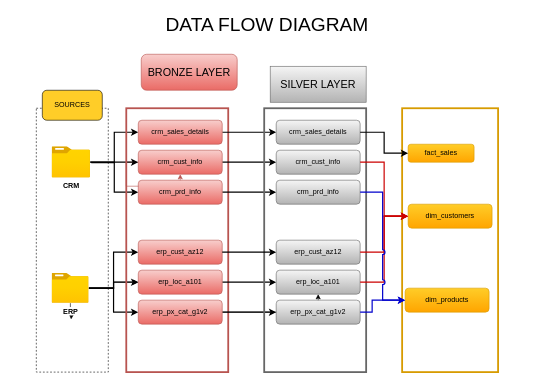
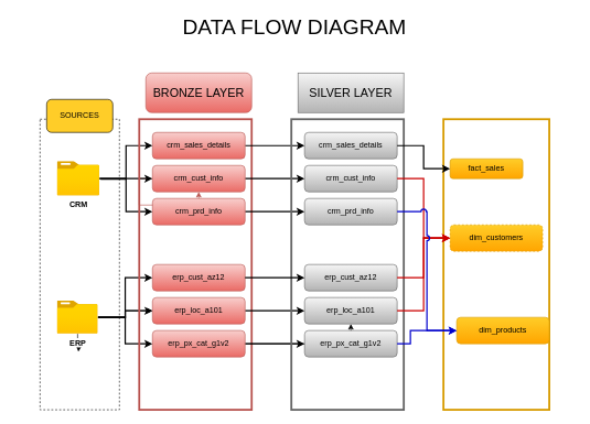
- <mxCell id="17" value="&lt;font style=&quot;font-size: 18px;&quot;&gt;BRONZE LAYER&lt;/font&gt;" style="rounded=1;whiteSpace=wrap;html=1;fillColor=#f8cecc;strokeColor=#b85450;gradientColor=#ea6b66;fontColor=#000000;" parent="1" vertex="1"><mxGeometry x="235" y="90" width="160" height="60" as="geometry" /></mxCell>
+ <mxCell id="17" value="&lt;font style=&quot;font-size: 18px;&quot;&gt;BRONZE LAYER&lt;/font&gt;" style="rounded=1;whiteSpace=wrap;html=1;fillColor=#f8cecc;strokeColor=#b85450;gradientColor=#ea6b66;fontColor=#000000;" parent="1" vertex="1"><mxGeometry x="220" y="110" width="160" height="60" as="geometry" /></mxCell>
- <mxCell id="42" value="dim_customers" style="rounded=1;whiteSpace=wrap;html=1;fillColor=#ffcd28;strokeColor=#d79b00;gradientColor=#ffa500;fontColor=#000000;" vertex="1" parent="1"><mxGeometry x="680" y="340" width="140" height="40" as="geometry" /></mxCell>
+ <mxCell id="42" value="dim_customers" style="rounded=1;whiteSpace=wrap;html=1;fillColor=#ffcd28;strokeColor=#d79b00;gradientColor=#ffa500;fontColor=#000000;dashed=1;" vertex="1" parent="1"><mxGeometry x="680" y="340" width="140" height="40" as="geometry" /></mxCell>
- <mxCell id="41" value="dim_products" style="rounded=1;whiteSpace=wrap;html=1;fillColor=#ffcd28;strokeColor=#d79b00;gradientColor=#ffa500;fontColor=#000000;" vertex="1" parent="1"><mxGeometry x="675" y="480" width="140" height="40" as="geometry" /></mxCell>
+ <mxCell id="41" value="dim_products" style="rounded=1;whiteSpace=wrap;html=1;fillColor=#ffcd28;strokeColor=#d79b00;gradientColor=#ffa500;fontColor=#000000;" vertex="1" parent="1"><mxGeometry x="690" y="480" width="140" height="40" as="geometry" /></mxCell>
